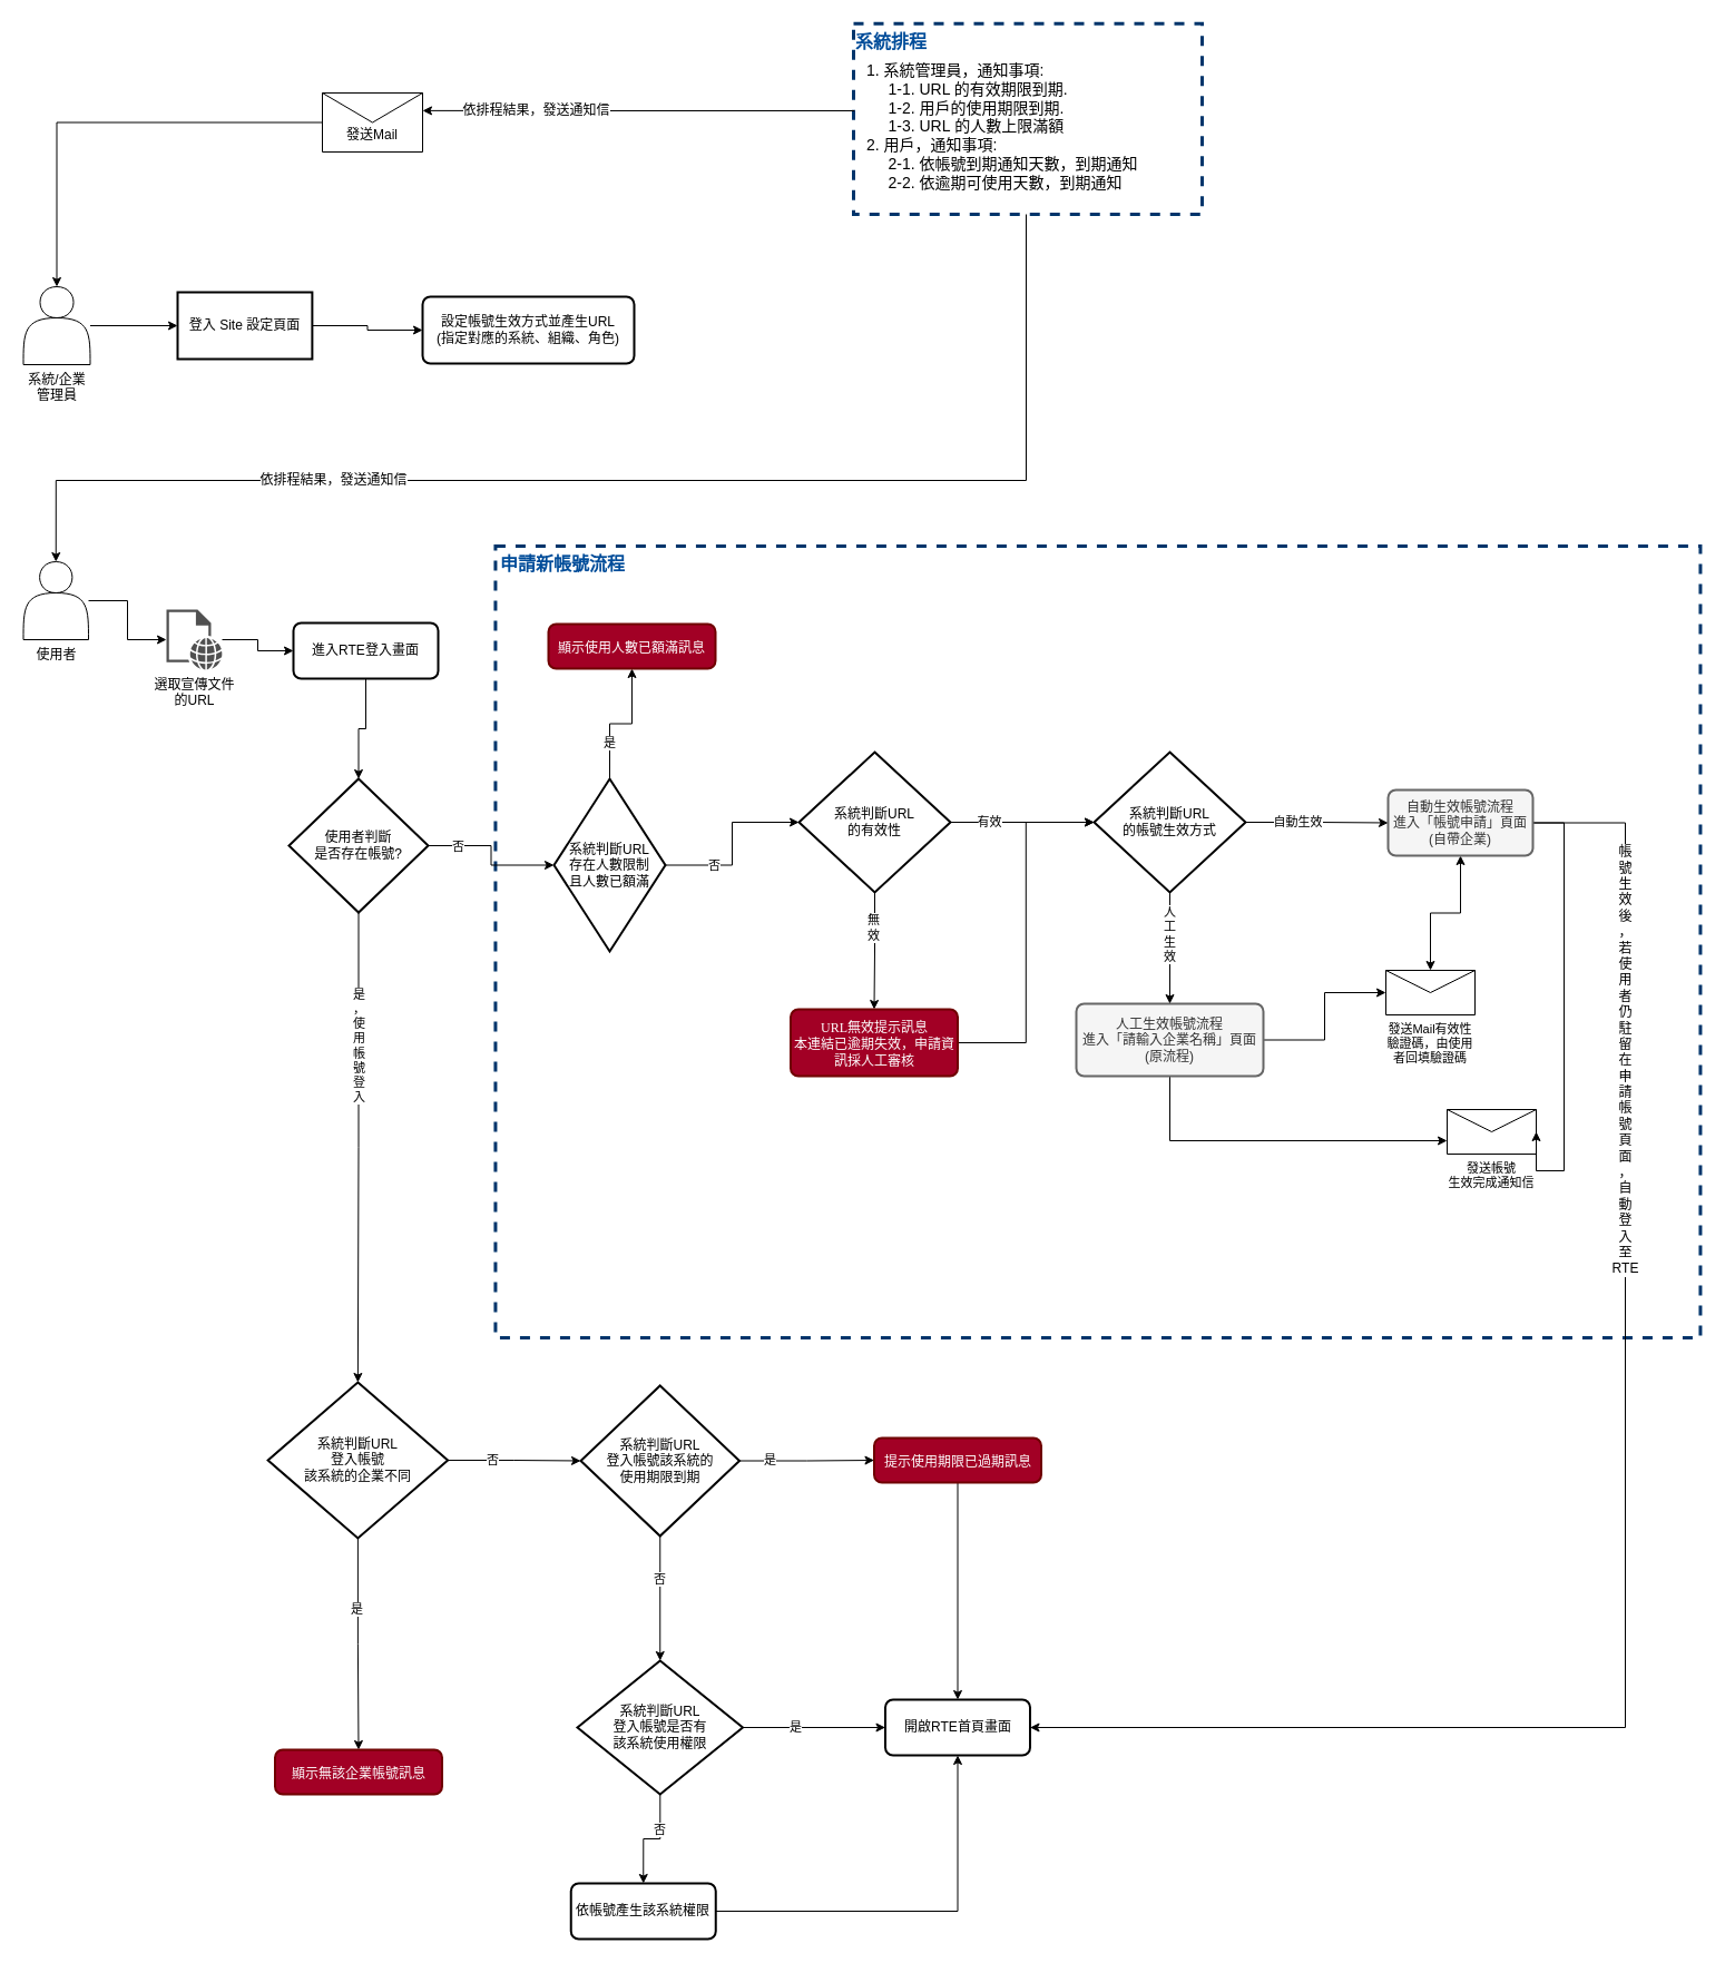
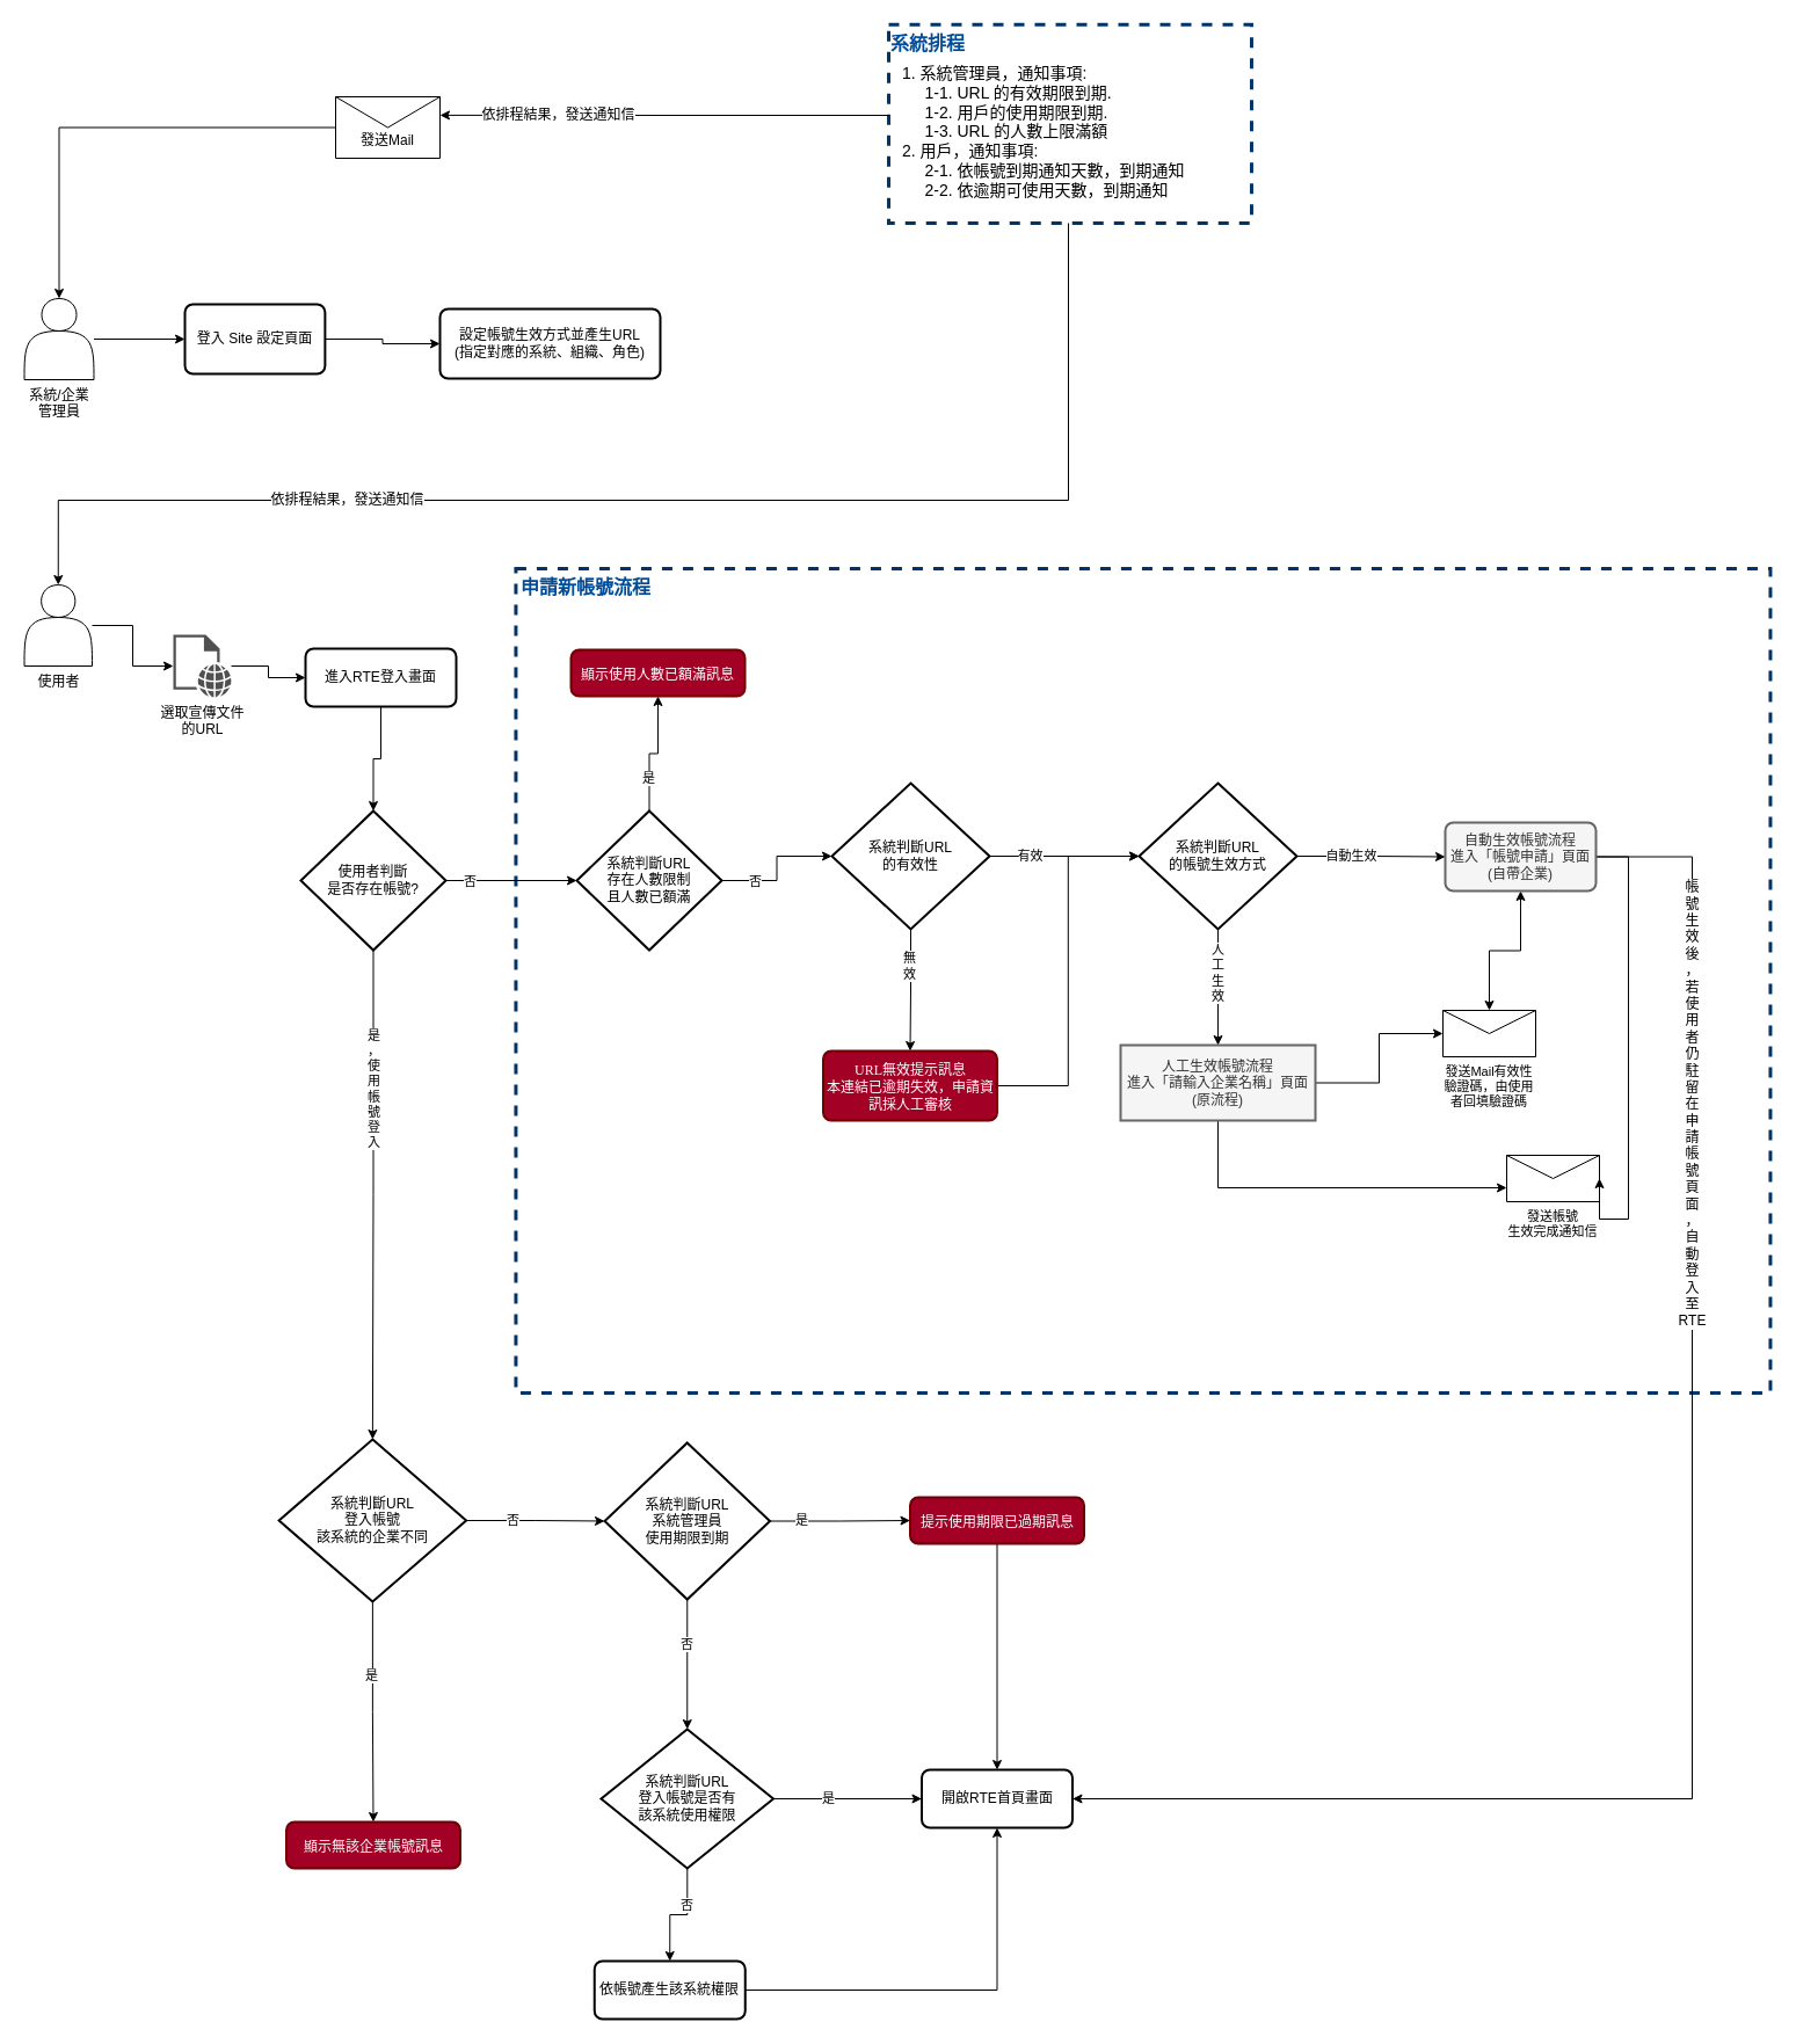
- <mxCell id="10" value="登入 Site 設定頁面" style="whiteSpace=wrap;html=1;absoluteArcSize=1;arcSize=14;strokeWidth=2;rounded=0;" vertex="1" parent="1"><mxGeometry x="159" y="262" width="120.88" height="60" as="geometry" /></mxCell>
+ <mxCell id="10" value="登入 Site 設定頁面" style="rounded=1;whiteSpace=wrap;html=1;absoluteArcSize=1;arcSize=14;strokeWidth=2;" vertex="1" parent="1"><mxGeometry x="159" y="262" width="120.88" height="60" as="geometry" /></mxCell>
- <mxCell id="29" value="系統判斷URL&lt;br&gt;存在人數限制&lt;br&gt;且人數已額滿" style="strokeWidth=2;html=1;shape=mxgraph.flowchart.decision;whiteSpace=wrap;" vertex="1" parent="1"><mxGeometry x="497" y="699" width="100" height="155" as="geometry" /></mxCell>
+ <mxCell id="29" value="系統判斷URL&lt;br&gt;存在人數限制&lt;br&gt;且人數已額滿" style="strokeWidth=2;html=1;shape=mxgraph.flowchart.decision;whiteSpace=wrap;" vertex="1" parent="1"><mxGeometry x="497" y="699" width="125" height="120" as="geometry" /></mxCell>
- <mxCell id="32" value="人工生效帳號流程&lt;br&gt;進入「請輸入企業名稱」頁面&lt;br&gt;(原流程)" style="rounded=1;whiteSpace=wrap;html=1;absoluteArcSize=1;arcSize=14;strokeWidth=2;fillColor=#f5f5f5;fontColor=#333333;strokeColor=#666666;" vertex="1" parent="1"><mxGeometry x="966" y="901" width="168" height="65" as="geometry" /></mxCell>
+ <mxCell id="32" value="人工生效帳號流程&lt;br&gt;進入「請輸入企業名稱」頁面&lt;br&gt;(原流程)" style="whiteSpace=wrap;html=1;absoluteArcSize=1;arcSize=14;strokeWidth=2;fillColor=#f5f5f5;fontColor=#333333;strokeColor=#666666;rounded=0;" vertex="1" parent="1"><mxGeometry x="966" y="901" width="168" height="65" as="geometry" /></mxCell>
- <mxCell id="47" value="系統判斷URL&lt;br&gt;登入帳號該系統的&lt;br&gt;使用期限到期" style="strokeWidth=2;html=1;shape=mxgraph.flowchart.decision;whiteSpace=wrap;" vertex="1" parent="1"><mxGeometry x="521" y="1244" width="142.5" height="135" as="geometry" /></mxCell>
+ <mxCell id="47" value="系統判斷URL&lt;br&gt;系統管理員&lt;br&gt;使用期限到期" style="strokeWidth=2;html=1;shape=mxgraph.flowchart.decision;whiteSpace=wrap;" vertex="1" parent="1"><mxGeometry x="521" y="1244" width="142.5" height="135" as="geometry" /></mxCell>
